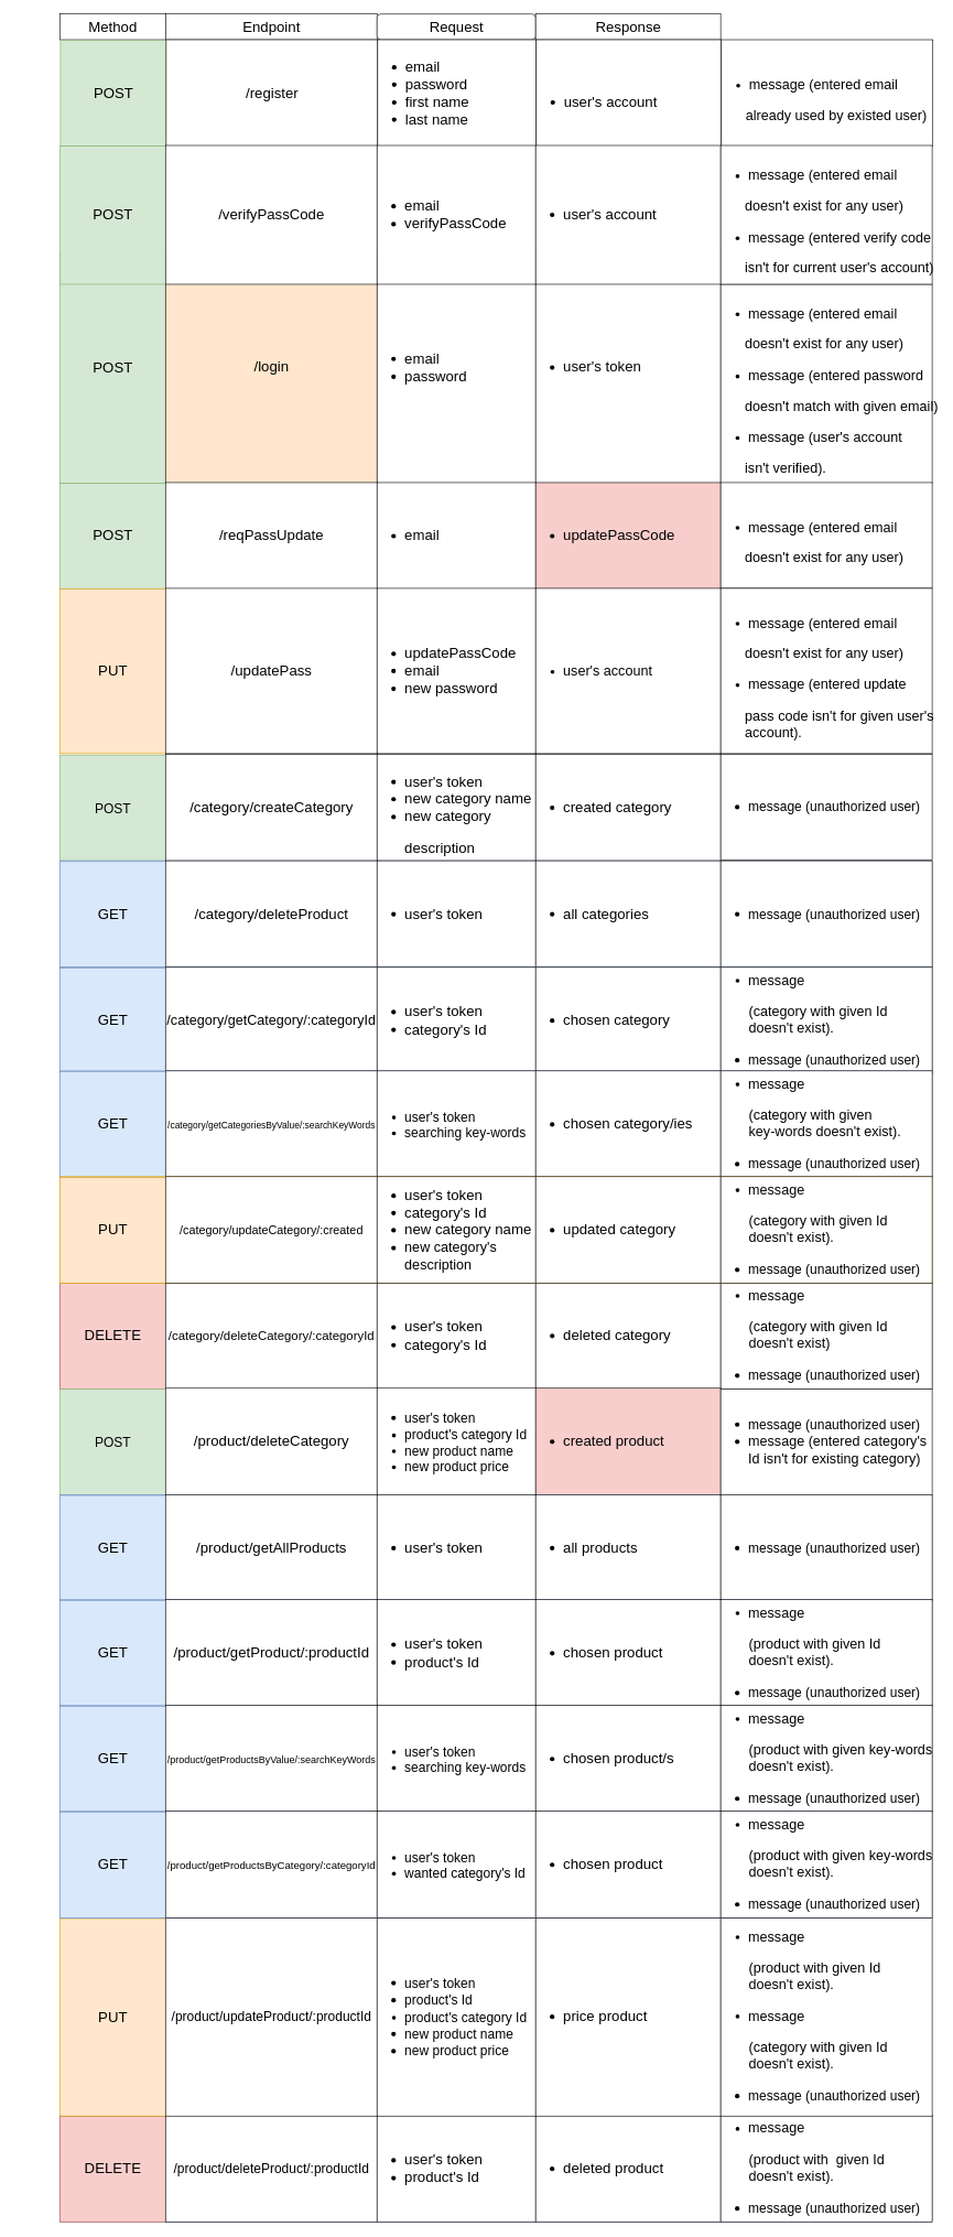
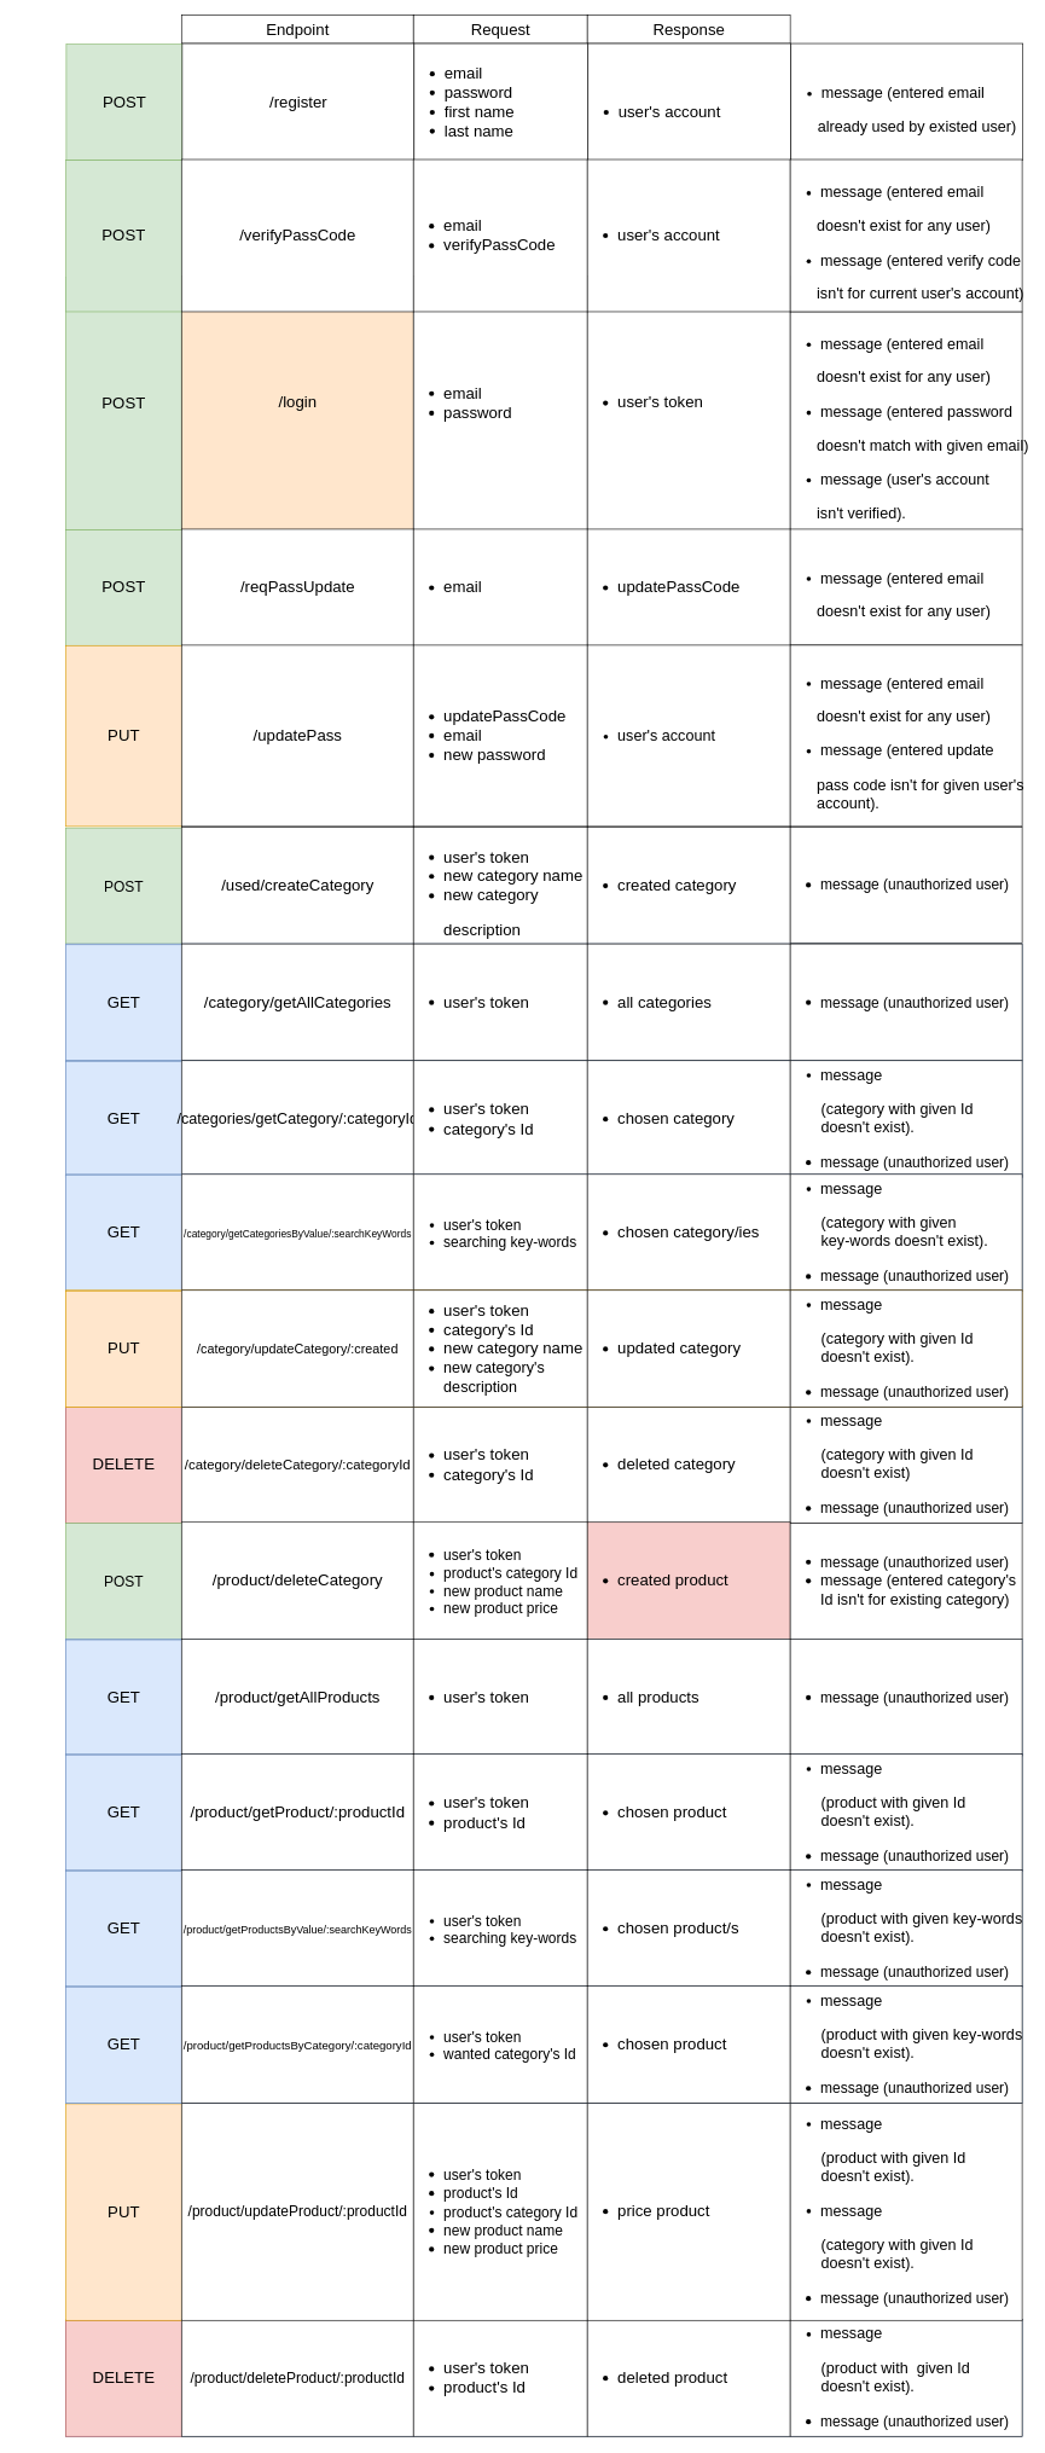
- <mxCell id="2" value="&lt;font style=&quot;font-size: 22px;&quot;&gt;Method&lt;/font&gt;" style="strokeWidth=1;fontStyle=0;html=1;" parent="1" vertex="1"><mxGeometry x="90" y="20.11" width="160" height="38.89" as="geometry" /></mxCell>
- <mxCell id="4" value="Request" style="strokeWidth=1;fontStyle=0;html=1;fontSize=22;rounded=1;" parent="1" vertex="1"><mxGeometry x="570" y="20.11" width="240" height="38.89" as="geometry" /></mxCell>
+ <mxCell id="4" value="Request" style="strokeWidth=1;fontStyle=0;html=1;fontSize=22;" parent="1" vertex="1"><mxGeometry x="570" y="20.11" width="240" height="38.89" as="geometry" /></mxCell>
- <mxCell id="58" value="&lt;div style=&quot;font-size: 22px;&quot;&gt;&lt;div style=&quot;font-size: 22px;&quot;&gt;&lt;div&gt;&lt;ul&gt;&lt;li&gt;updatePassCode&lt;/li&gt;&lt;/ul&gt;&lt;/div&gt;&lt;/div&gt;&lt;/div&gt;" style="strokeWidth=1;fontStyle=0;html=1;align=left;fontSize=22;fillColor=#f8cecc;" parent="54" vertex="1"><mxGeometry x="720" width="280" height="161.11" as="geometry" /></mxCell>
+ <mxCell id="58" value="&lt;div style=&quot;font-size: 22px;&quot;&gt;&lt;div style=&quot;font-size: 22px;&quot;&gt;&lt;div&gt;&lt;ul&gt;&lt;li&gt;updatePassCode&lt;/li&gt;&lt;/ul&gt;&lt;/div&gt;&lt;/div&gt;&lt;/div&gt;" style="strokeWidth=1;fontStyle=0;html=1;align=left;fontSize=22;" parent="54" vertex="1"><mxGeometry x="720" width="280" height="161.11" as="geometry" /></mxCell>
- <mxCell id="8" value="&lt;span style=&quot;font-size: 22px;&quot;&gt;/category/createCategory&lt;/span&gt;" style="strokeWidth=1;fontStyle=0;html=1;" parent="6" vertex="1"><mxGeometry x="230" y="-79" width="320" height="161.11" as="geometry" /></mxCell>
+ <mxCell id="8" value="&lt;span style=&quot;font-size: 22px;&quot;&gt;/used/createCategory&lt;/span&gt;" style="strokeWidth=1;fontStyle=0;html=1;" parent="6" vertex="1"><mxGeometry x="230" y="-79" width="320" height="161.11" as="geometry" /></mxCell>
- <mxCell id="14" value="/category/deleteProduct" style="strokeWidth=1;fontStyle=0;html=1;fontSize=22;" parent="12" vertex="1"><mxGeometry x="160" width="320" height="161.11" as="geometry" /></mxCell>
+ <mxCell id="14" value="/category/getAllCategories" style="strokeWidth=1;fontStyle=0;html=1;fontSize=22;" parent="12" vertex="1"><mxGeometry x="160" width="320" height="161.11" as="geometry" /></mxCell>
- <mxCell id="20" value="&lt;font style=&quot;font-size: 21px;&quot;&gt;/category/getCategory/:categoryId&lt;/font&gt;" style="strokeWidth=1;fontStyle=0;html=1;fontSize=22;" parent="18" vertex="1"><mxGeometry x="160" width="320" height="161.11" as="geometry" /></mxCell>
+ <mxCell id="20" value="&lt;font style=&quot;font-size: 21px;&quot;&gt;/categories/getCategory/:categoryId&lt;/font&gt;" style="strokeWidth=1;fontStyle=0;html=1;fontSize=22;" parent="18" vertex="1"><mxGeometry x="160" width="320" height="161.11" as="geometry" /></mxCell>
